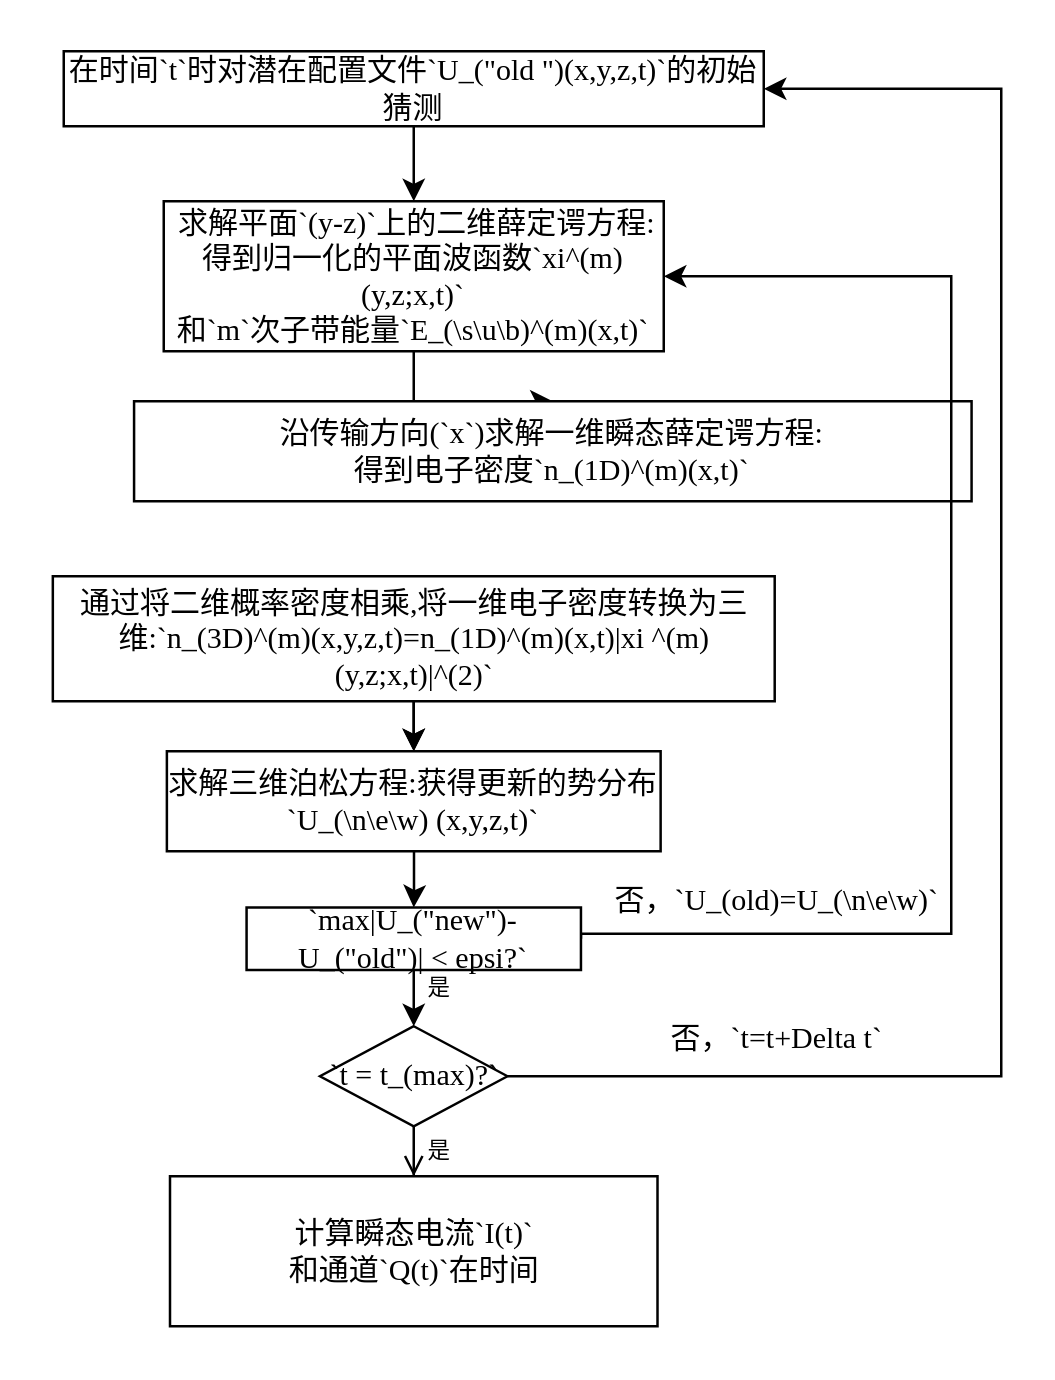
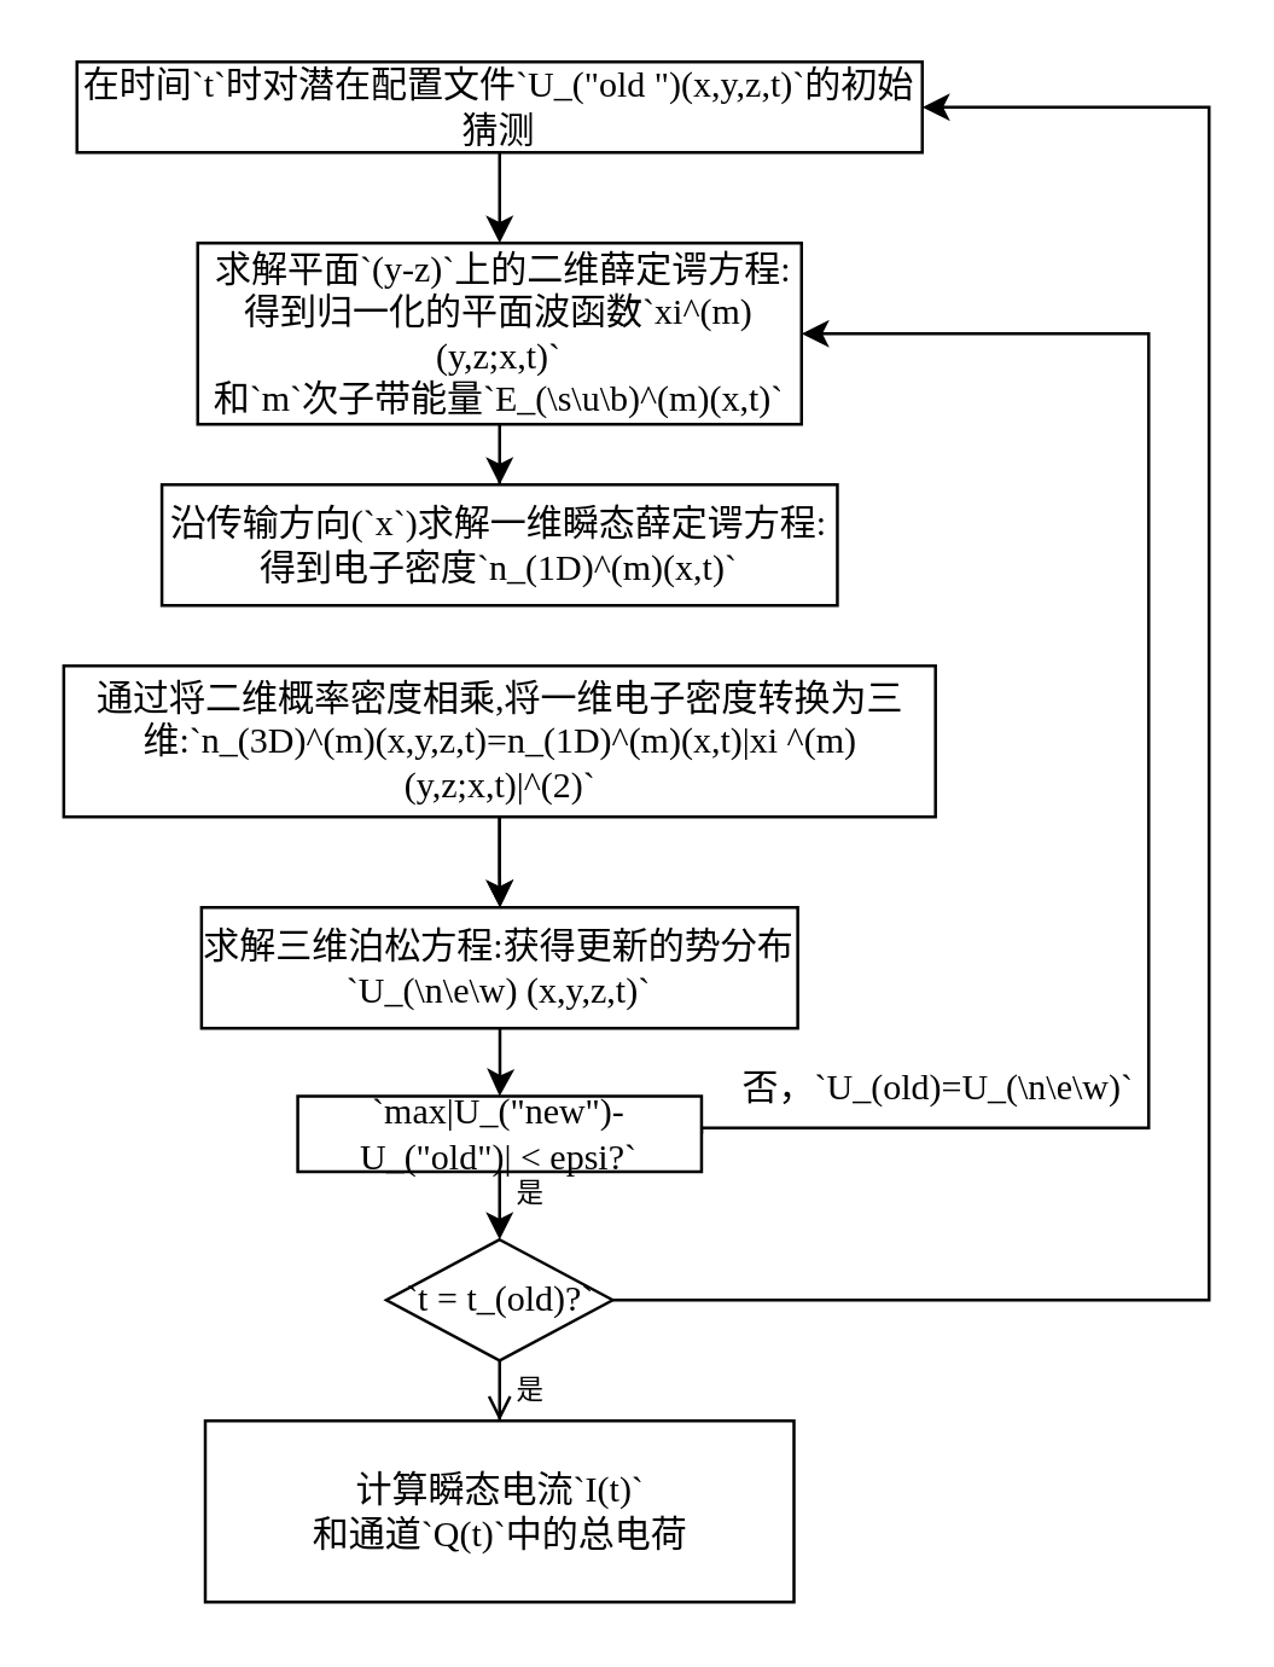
- <mxCell id="6" value="沿传输方向(`x`)求解一维瞬态薛定谔方程:&lt;div&gt;得到电子密度`n_(1D)^(m)(x,t)`&lt;/div&gt;" style="whiteSpace=wrap;html=1;fontFamily=STSongti-SC-Regular;rounded=0;" vertex="1" parent="1"><mxGeometry x="53.13" y="160" width="335" height="40" as="geometry" /></mxCell>
+ <mxCell id="6" value="沿传输方向(`x`)求解一维瞬态薛定谔方程:&lt;div&gt;得到电子密度`n_(1D)^(m)(x,t)`&lt;/div&gt;" style="whiteSpace=wrap;html=1;fontFamily=STSongti-SC-Regular;rounded=0;" vertex="1" parent="1"><mxGeometry x="53.13" y="160" width="223.75" height="40" as="geometry" /></mxCell>
- <mxCell id="9" value="通过将二维概率密度相乘,将一维电子密度转换为三维:`n_(3D)^(m)(x,y,z,t)=n_(1D)^(m)(x,t)|xi ^(m)(y,z;x,t)|^(2)`" style="whiteSpace=wrap;html=1;fontFamily=STSongti-SC-Regular;rounded=0;" vertex="1" parent="1"><mxGeometry x="20.63" y="230" width="288.75" height="50" as="geometry" /></mxCell>
+ <mxCell id="9" value="通过将二维概率密度相乘,将一维电子密度转换为三维:`n_(3D)^(m)(x,y,z,t)=n_(1D)^(m)(x,t)|xi ^(m)(y,z;x,t)|^(2)`" style="whiteSpace=wrap;html=1;fontFamily=STSongti-SC-Regular;rounded=0;" vertex="1" parent="1"><mxGeometry x="20.63" y="220" width="288.75" height="50" as="geometry" /></mxCell>
- <mxCell id="21" value="否，`t=t+Delta t`" style="text;html=1;align=center;verticalAlign=middle;resizable=0;points=[];autosize=1;strokeColor=none;fillColor=none;fontFamily=STSongti-SC-Regular;fontSize=12;" vertex="1" parent="1"><mxGeometry x="255" y="400" width="110" height="30" as="geometry" /></mxCell>
- <mxCell id="22" value="&lt;span style=&quot;font-family: &amp;quot;Times New Roman&amp;quot;;&quot;&gt;`t = t_(max)?`&lt;/span&gt;" style="rhombus;whiteSpace=wrap;html=1;" vertex="1" parent="1"><mxGeometry x="127.5" y="410" width="75" height="40" as="geometry" /></mxCell>
+ <mxCell id="22" value="&lt;span style=&quot;font-family: &amp;quot;Times New Roman&amp;quot;;&quot;&gt;`t = t_(old)?`&lt;/span&gt;" style="rhombus;whiteSpace=wrap;html=1;" vertex="1" parent="1"><mxGeometry x="127.5" y="410" width="75" height="40" as="geometry" /></mxCell>
- <mxCell id="18" value="计算瞬态电流`I(t)`&lt;div&gt;和通道`Q(t)`在时间&lt;/div&gt;" style="whiteSpace=wrap;html=1;fontFamily=STSongti-SC-Regular;rounded=0;" vertex="1" parent="1"><mxGeometry x="67.5" y="470" width="195" height="60" as="geometry" /></mxCell>
+ <mxCell id="18" value="计算瞬态电流`I(t)`&lt;div&gt;和通道`Q(t)`中的总电荷&lt;/div&gt;" style="whiteSpace=wrap;html=1;fontFamily=STSongti-SC-Regular;rounded=0;" vertex="1" parent="1"><mxGeometry x="67.5" y="470" width="195" height="60" as="geometry" /></mxCell>
